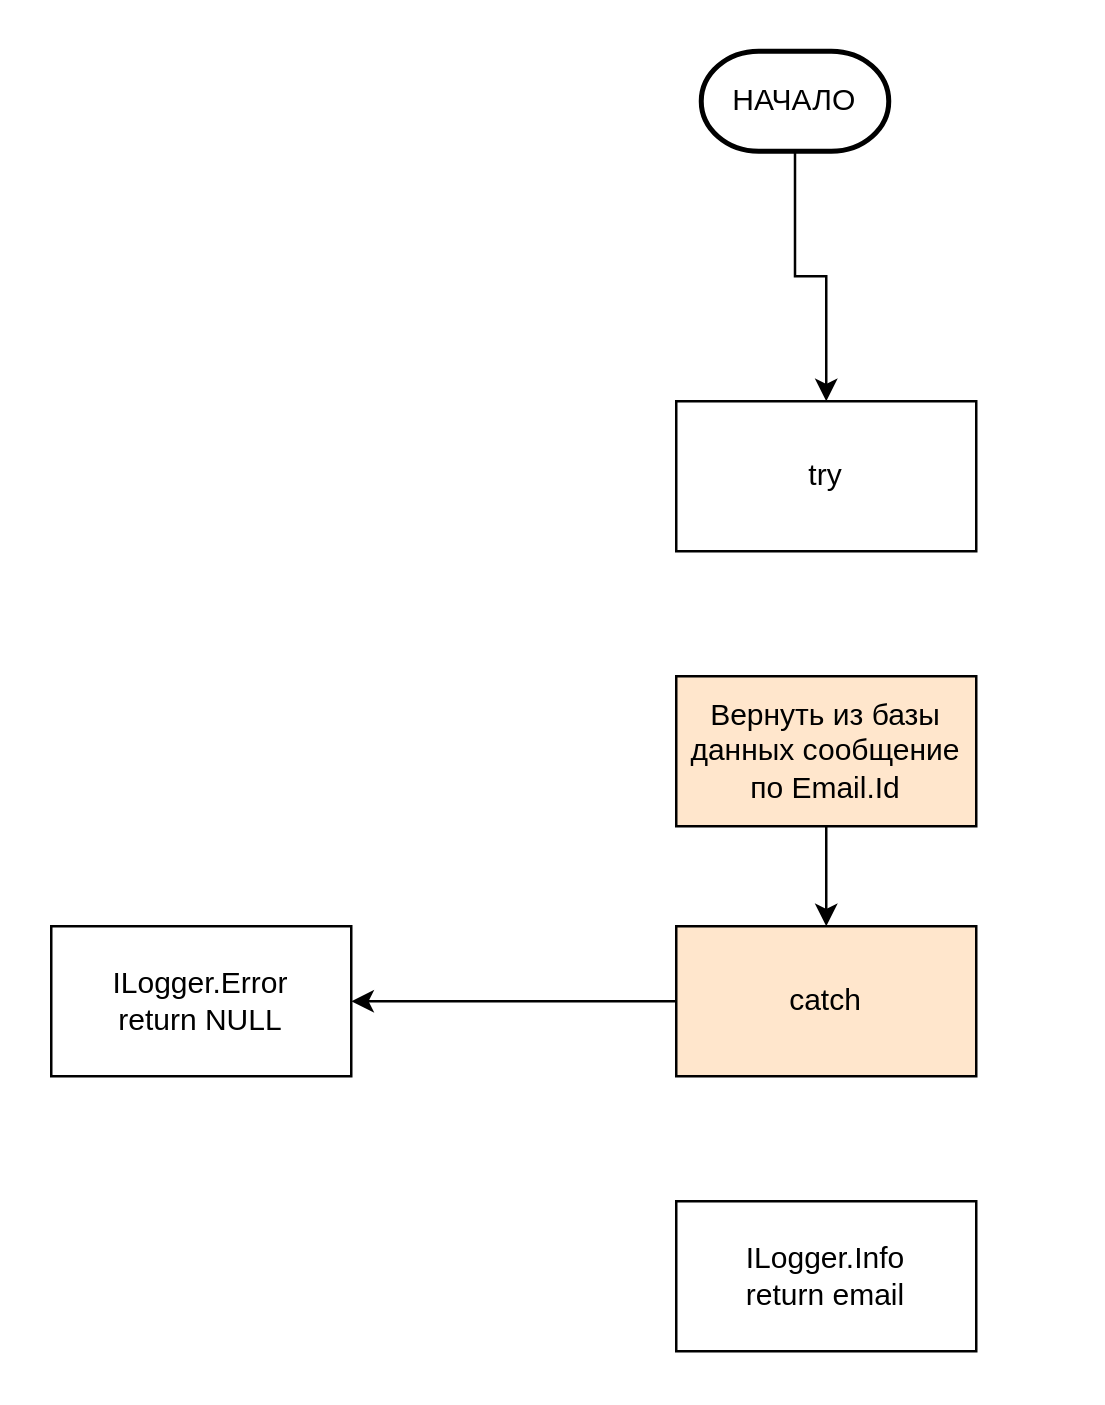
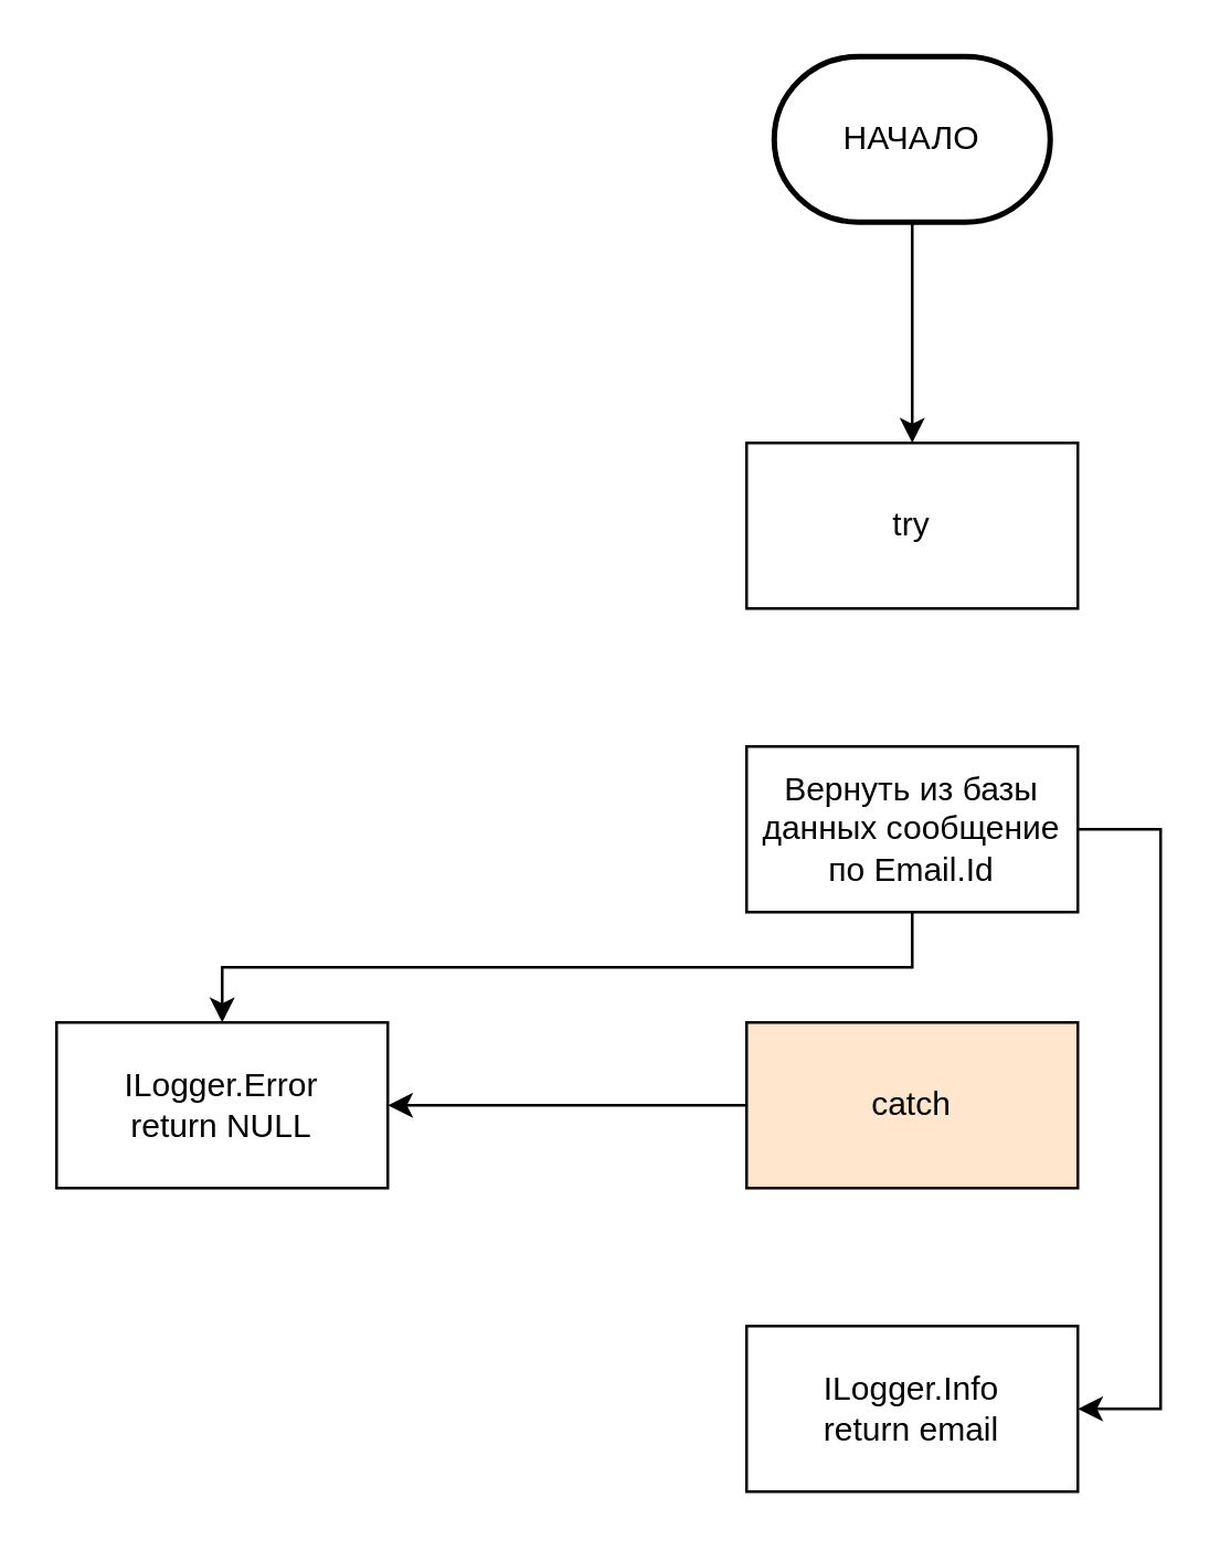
- <mxCell id="3" value="НАЧАЛО" style="strokeWidth=2;html=1;shape=mxgraph.flowchart.terminator;whiteSpace=wrap;" vertex="1" parent="1"><mxGeometry x="280" y="20" width="75" height="40" as="geometry" /></mxCell>
+ <mxCell id="3" value="НАЧАЛО" style="strokeWidth=2;html=1;shape=mxgraph.flowchart.terminator;whiteSpace=wrap;" vertex="1" parent="1"><mxGeometry x="280" y="20" width="100" height="60" as="geometry" /></mxCell>
- <mxCell id="9" value="Вернуть из базы данных сообщение по Email.Id" style="rounded=0;whiteSpace=wrap;html=1;fillColor=#ffe6cc;" vertex="1" parent="1"><mxGeometry x="270" y="270" width="120" height="60" as="geometry" /></mxCell>
+ <mxCell id="9" value="Вернуть из базы данных сообщение по Email.Id" style="rounded=0;whiteSpace=wrap;html=1;" vertex="1" parent="1"><mxGeometry x="270" y="270" width="120" height="60" as="geometry" /></mxCell>
- <mxCell id="7" style="edgeStyle=orthogonalEdgeStyle;rounded=0;orthogonalLoop=1;jettySize=auto;html=1;exitX=0.5;exitY=1;exitDx=0;exitDy=0;entryX=0.5;entryY=0;entryDx=0;entryDy=0;" edge="1" parent="1" source="9" target="6"><mxGeometry relative="1" as="geometry" /></mxCell>
+ <mxCell id="7" style="edgeStyle=orthogonalEdgeStyle;rounded=0;orthogonalLoop=1;jettySize=auto;html=1;exitX=0.5;exitY=1;exitDx=0;exitDy=0;" edge="1" parent="1" source="9" target="10"><mxGeometry relative="1" as="geometry" /></mxCell>
+ <mxCell id="8" style="edgeStyle=orthogonalEdgeStyle;rounded=0;orthogonalLoop=1;jettySize=auto;html=1;entryX=1;entryY=0.5;entryDx=0;entryDy=0;" edge="1" parent="1" source="9" target="11"><mxGeometry relative="1" as="geometry"><Array as="points"><mxPoint x="420" y="300" /><mxPoint x="420" y="510" /></Array></mxGeometry></mxCell>
